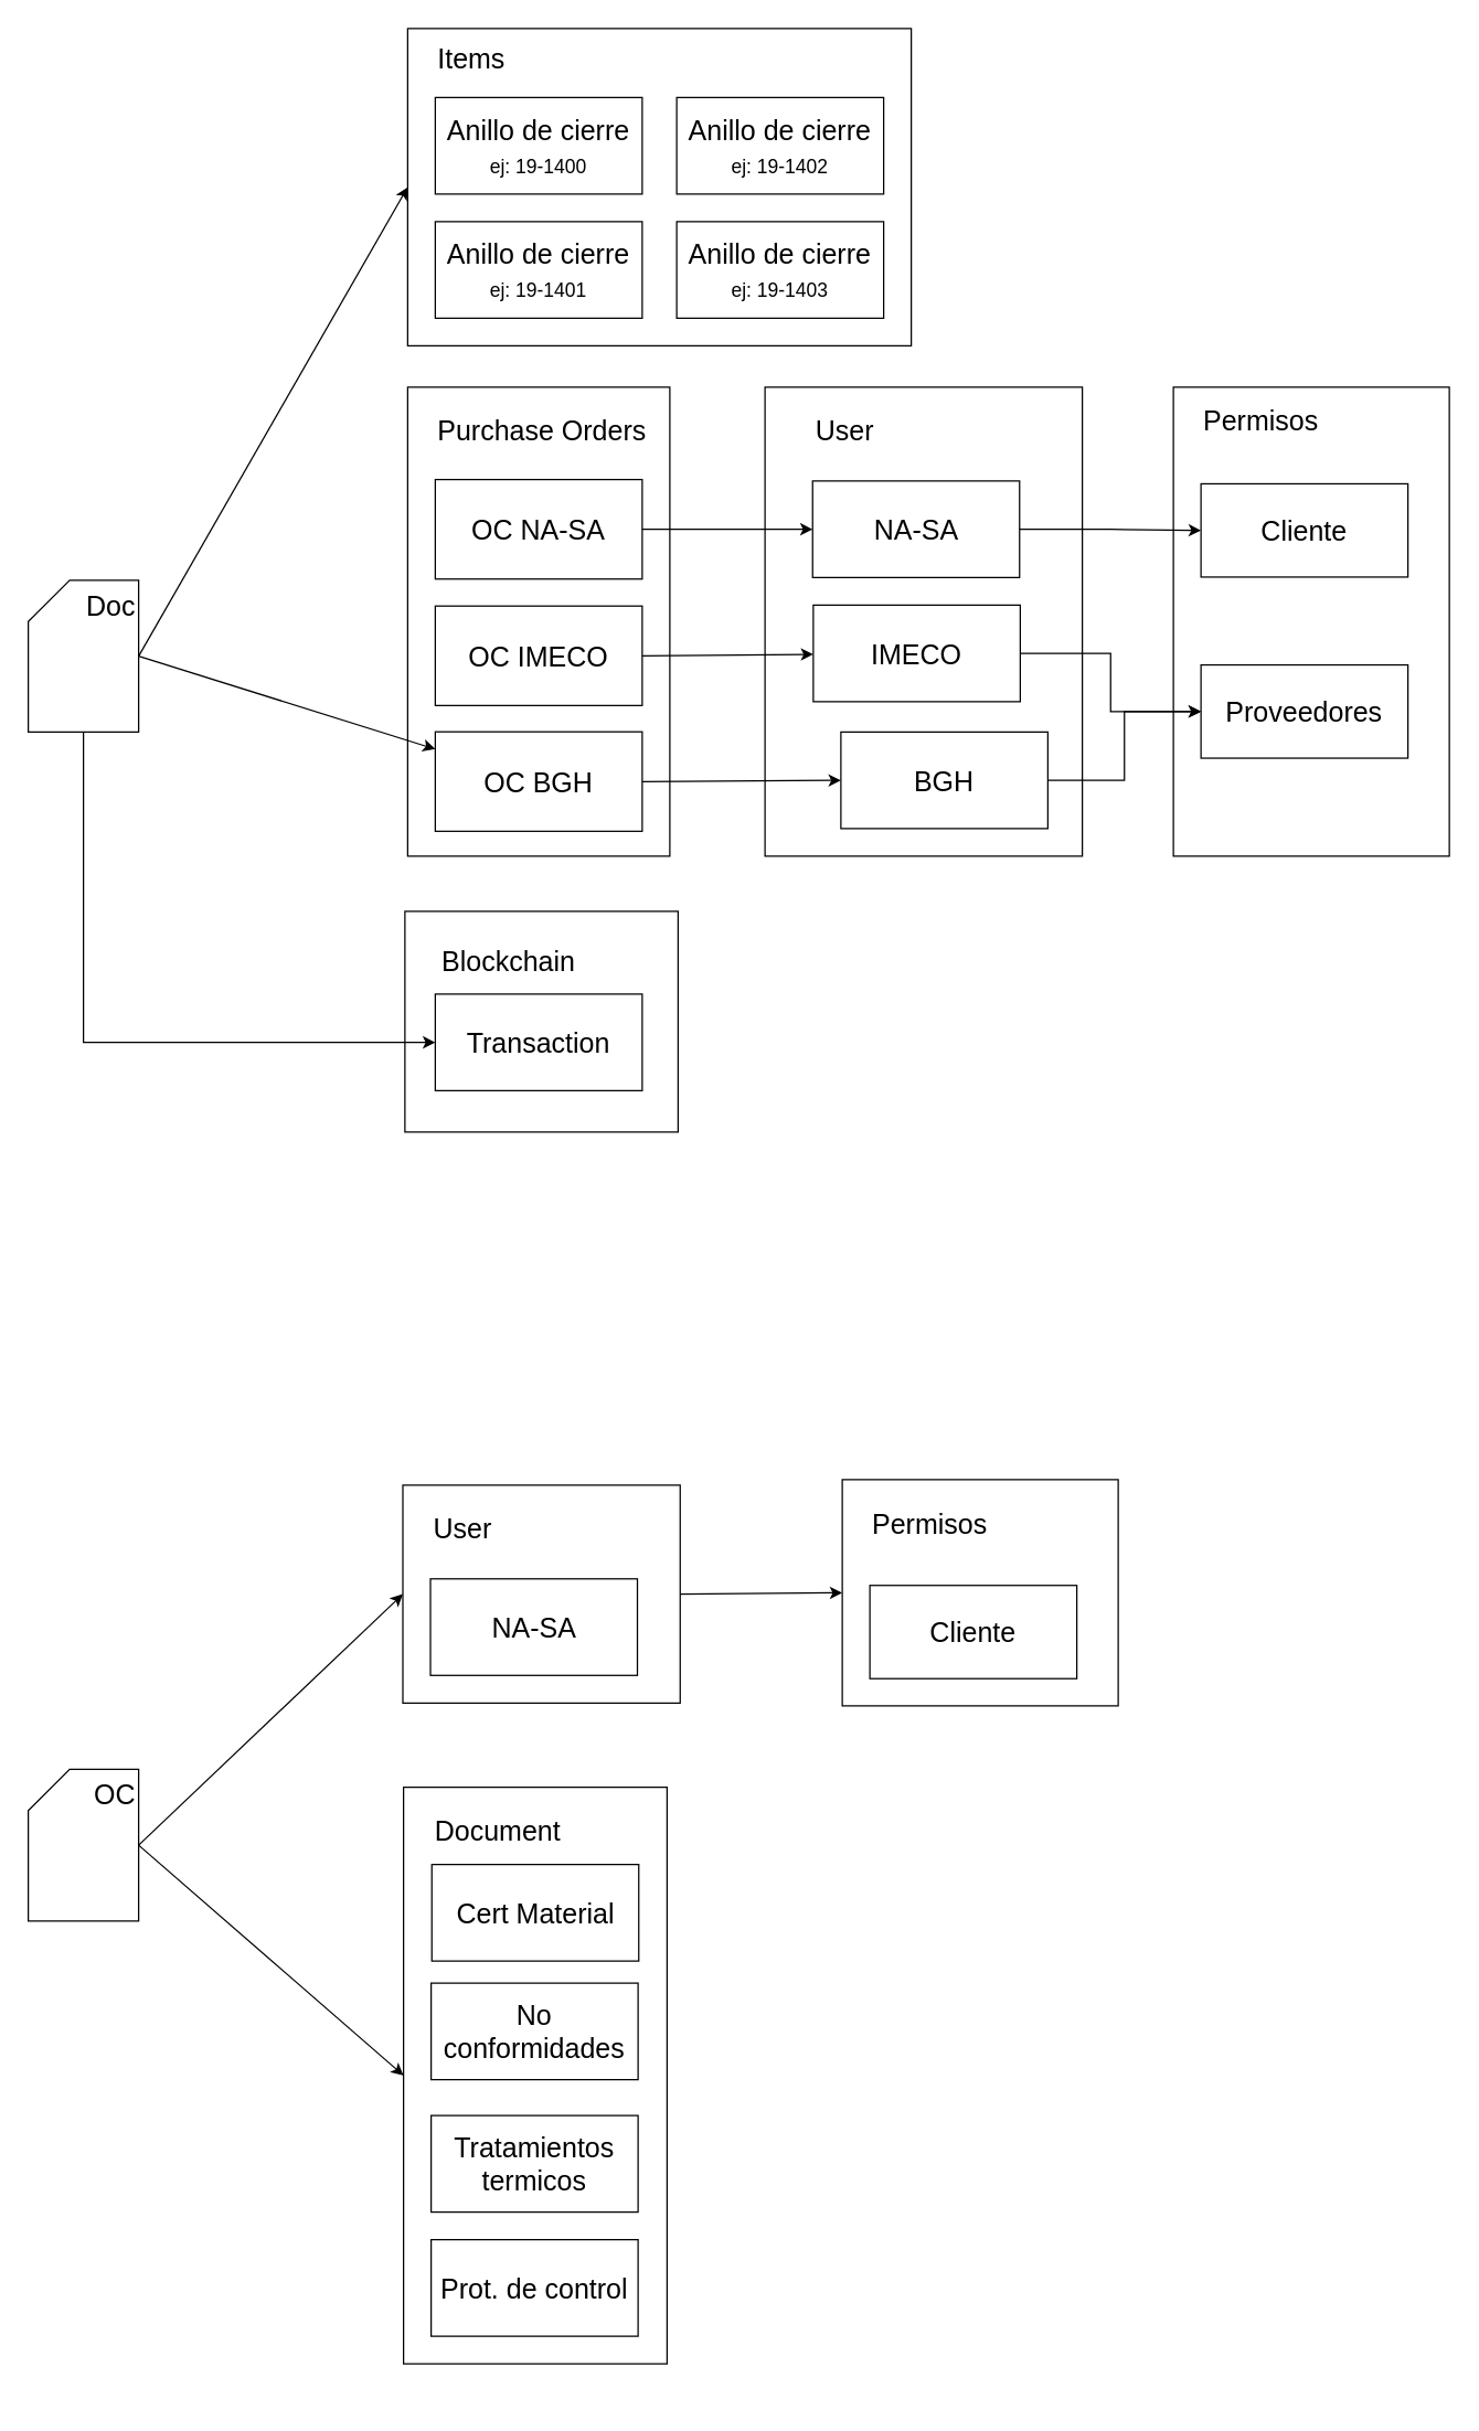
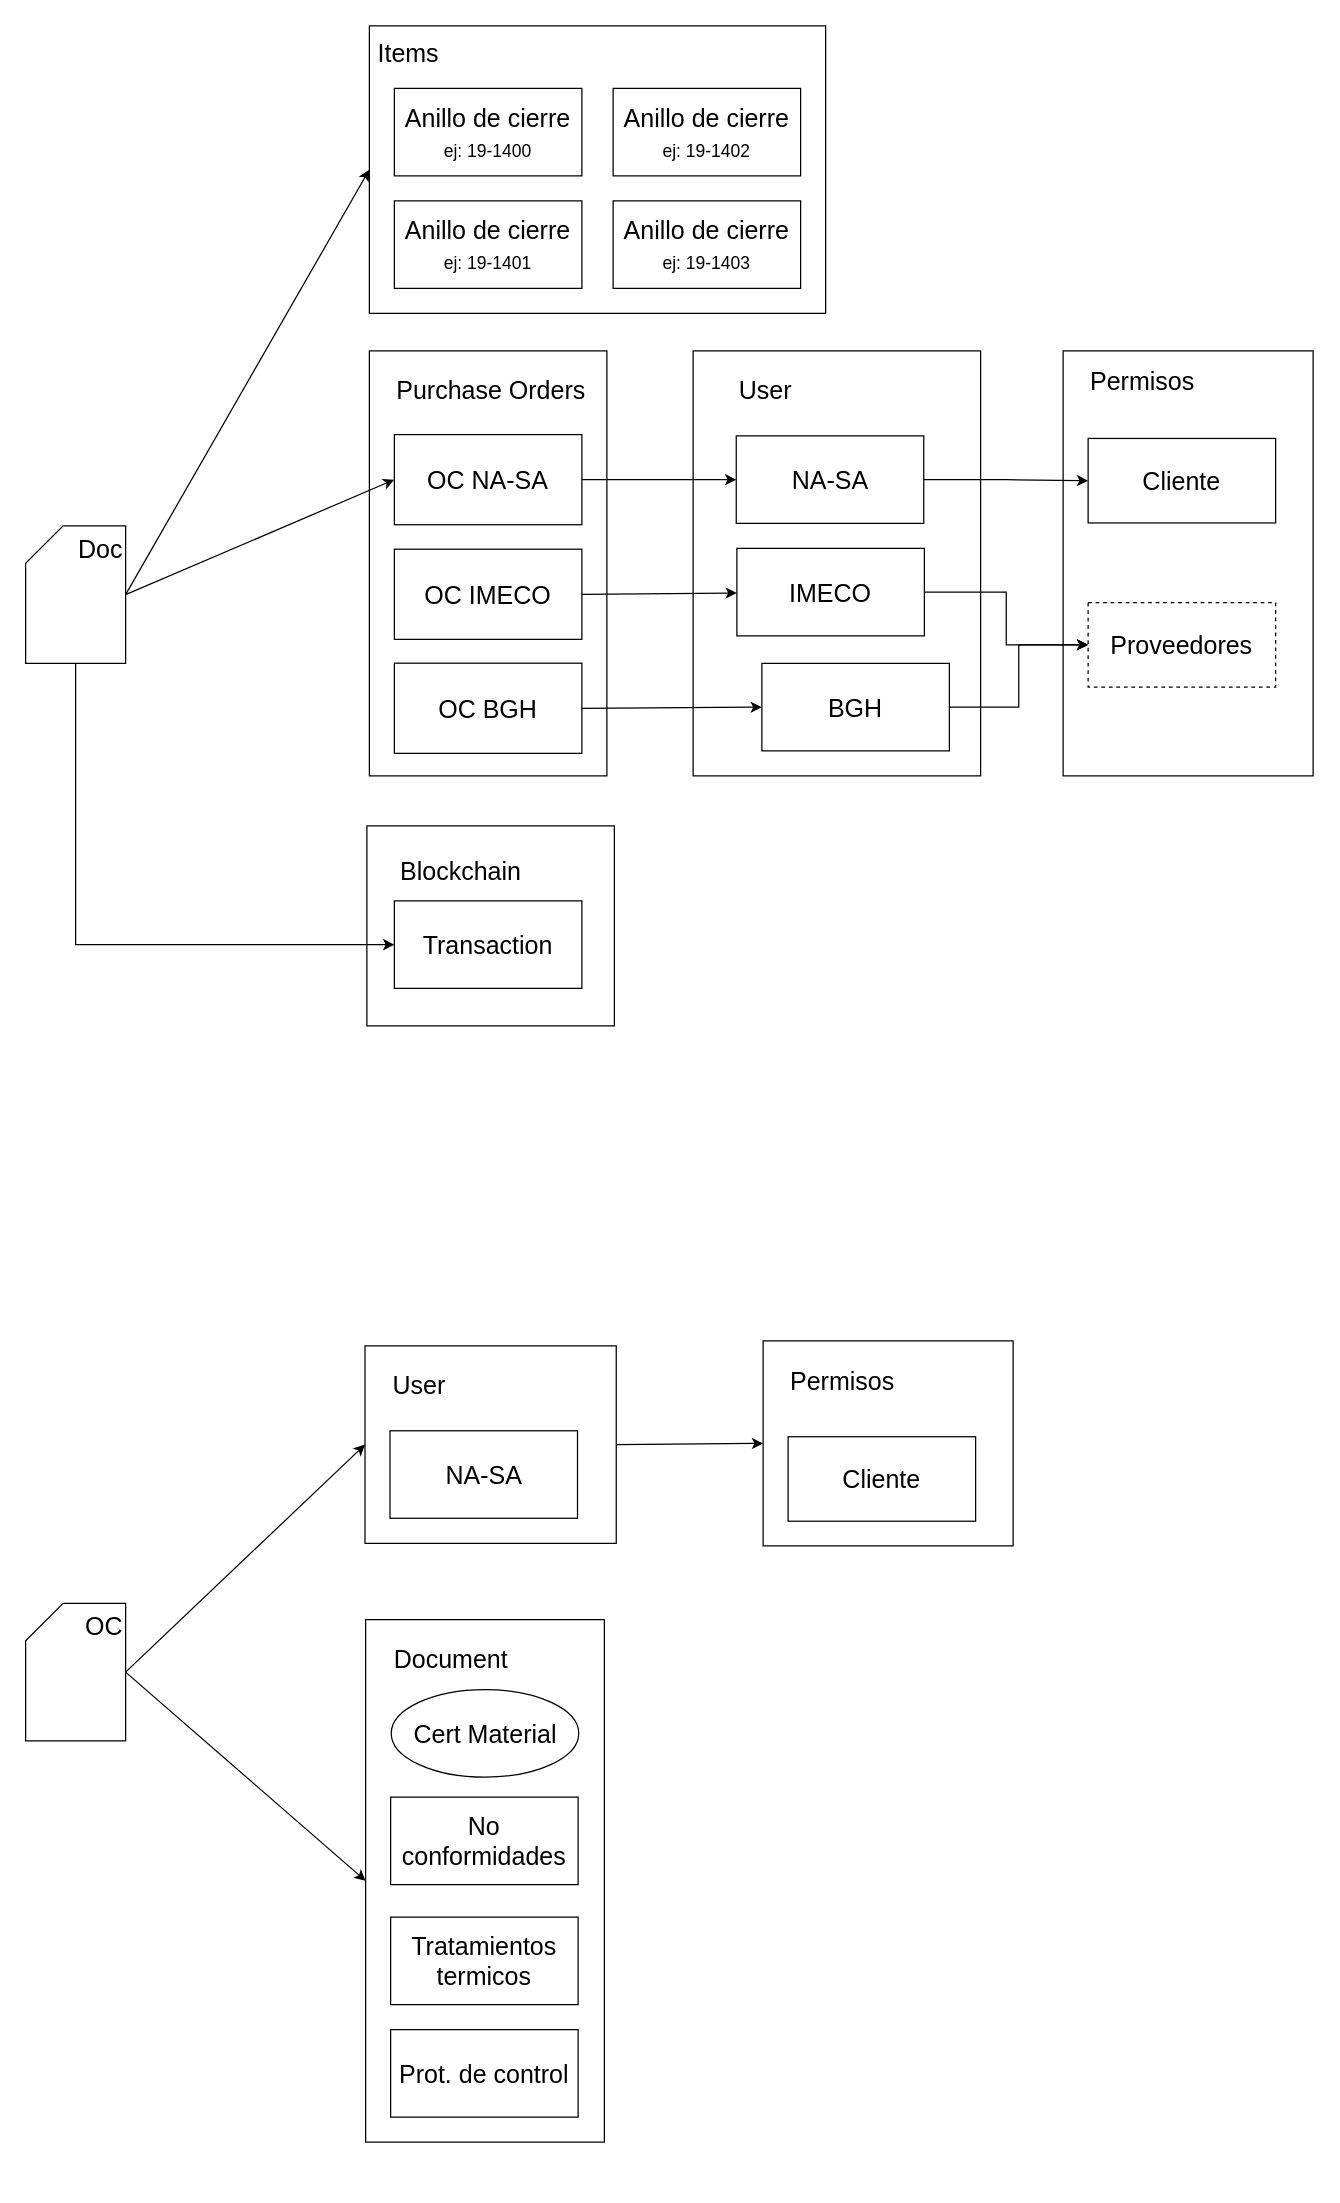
- <mxCell id="34" value="Items" style="text;html=1;strokeColor=none;fillColor=none;align=left;verticalAlign=middle;whiteSpace=wrap;rounded=0;shadow=0;fontSize=20;" vertex="1" parent="29"><mxGeometry x="20" y="10" width="60" height="22" as="geometry" /></mxCell>
+ <mxCell id="34" value="Items" style="text;html=1;strokeColor=none;fillColor=none;align=left;verticalAlign=middle;whiteSpace=wrap;rounded=0;shadow=0;fontSize=20;" vertex="1" parent="29"><mxGeometry x="5" y="10" width="60" height="22" as="geometry" /></mxCell>
- <mxCell id="18" style="rounded=0;orthogonalLoop=1;jettySize=auto;html=1;exitX=1;exitY=0.5;exitDx=0;exitDy=0;exitPerimeter=0;fontSize=20;" edge="1" parent="1" source="21" target="16"><mxGeometry relative="1" as="geometry" /></mxCell>
+ <mxCell id="18" style="rounded=0;orthogonalLoop=1;jettySize=auto;html=1;exitX=1;exitY=0.5;exitDx=0;exitDy=0;exitPerimeter=0;entryX=0;entryY=0.5;entryDx=0;entryDy=0;fontSize=20;" edge="1" parent="1" source="21" target="14"><mxGeometry relative="1" as="geometry" /></mxCell>
- <mxCell id="6" value="Proveedores" style="rounded=0;whiteSpace=wrap;html=1;fontSize=20;align=center;" vertex="1" parent="4"><mxGeometry x="20" y="201.361" width="150" height="67.59" as="geometry" /></mxCell>
+ <mxCell id="6" value="Proveedores" style="rounded=0;whiteSpace=wrap;html=1;fontSize=20;align=center;dashed=1;" vertex="1" parent="4"><mxGeometry x="20" y="201.361" width="150" height="67.59" as="geometry" /></mxCell>
- <mxCell id="49" value="&lt;font&gt;Cert Material&lt;/font&gt;" style="rounded=0;whiteSpace=wrap;html=1;fontSize=20;align=center;shadow=0;" vertex="1" parent="46"><mxGeometry x="20.5" y="56" width="150" height="70" as="geometry" /></mxCell>
+ <mxCell id="49" value="&lt;font&gt;Cert Material&lt;/font&gt;" style="ellipse;whiteSpace=wrap;html=1;fontSize=20;align=center;shadow=0;" vertex="1" parent="46"><mxGeometry x="20.5" y="56" width="150" height="70" as="geometry" /></mxCell>
